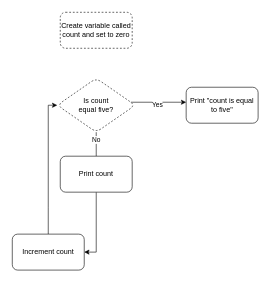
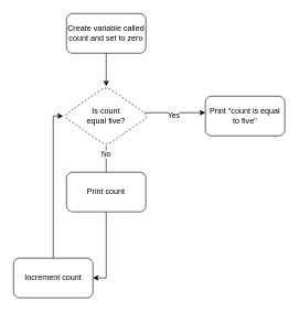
- <mxCell id="3" value="Create variable called count and set to zero" style="rounded=1;whiteSpace=wrap;html=1;dashed=1;" vertex="1" parent="1"><mxGeometry x="100" y="20" width="120" height="60" as="geometry" /></mxCell>
+ <mxCell id="3" value="Create variable called count and set to zero" style="rounded=1;whiteSpace=wrap;html=1;" vertex="1" parent="1"><mxGeometry x="100" y="20" width="120" height="60" as="geometry" /></mxCell>
+ <mxCell id="2" value="" style="edgeStyle=orthogonalEdgeStyle;rounded=0;orthogonalLoop=1;jettySize=auto;html=1;" edge="1" parent="1" source="3" target="8"><mxGeometry relative="1" as="geometry" /></mxCell>
